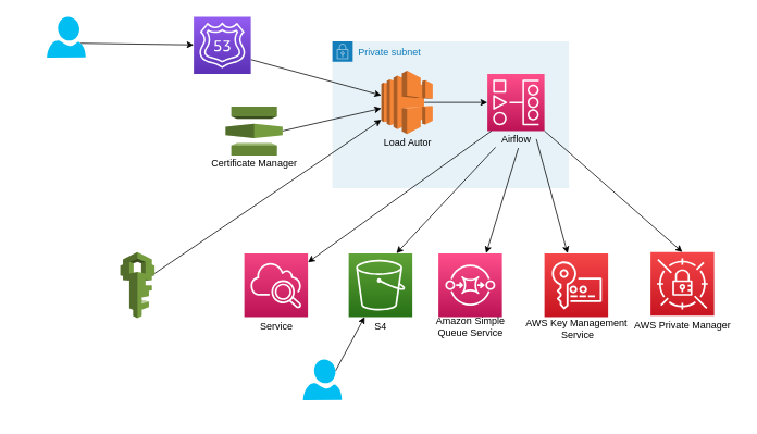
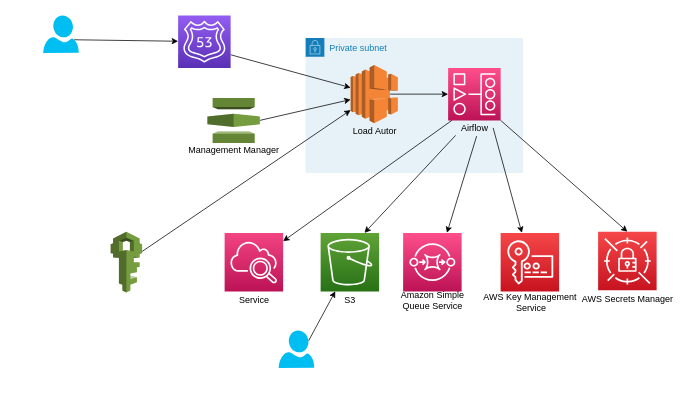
- <mxCell id="23" value="Certificate Manager" style="text;html=1;resizable=0;autosize=1;align=center;verticalAlign=middle;points=[];fillColor=none;strokeColor=none;rounded=0;" vertex="1" parent="21"><mxGeometry y="60" width="120" height="20" as="geometry" /></mxCell>
+ <mxCell id="23" value="Management Manager" style="text;html=1;resizable=0;autosize=1;align=center;verticalAlign=middle;points=[];fillColor=none;strokeColor=none;rounded=0;" vertex="1" parent="21"><mxGeometry y="60" width="120" height="20" as="geometry" /></mxCell>
- <mxCell id="34" value="AWS Private Manager" style="text;html=1;resizable=0;autosize=1;align=center;verticalAlign=middle;points=[];fillColor=none;strokeColor=none;rounded=0;" vertex="1" parent="32"><mxGeometry y="79.5" width="140" height="20" as="geometry" /></mxCell>
+ <mxCell id="34" value="AWS Secrets Manager" style="text;html=1;resizable=0;autosize=1;align=center;verticalAlign=middle;points=[];fillColor=none;strokeColor=none;rounded=0;" vertex="1" parent="32"><mxGeometry y="79.5" width="140" height="20" as="geometry" /></mxCell>
- <mxCell id="31" value="S4" style="text;html=1;resizable=0;autosize=1;align=center;verticalAlign=middle;points=[];fillColor=none;strokeColor=none;rounded=0;" vertex="1" parent="29"><mxGeometry x="24" y="79.5" width="30" height="20" as="geometry" /></mxCell>
+ <mxCell id="31" value="S3" style="text;html=1;resizable=0;autosize=1;align=center;verticalAlign=middle;points=[];fillColor=none;strokeColor=none;rounded=0;" vertex="1" parent="29"><mxGeometry x="24" y="79.5" width="30" height="20" as="geometry" /></mxCell>
